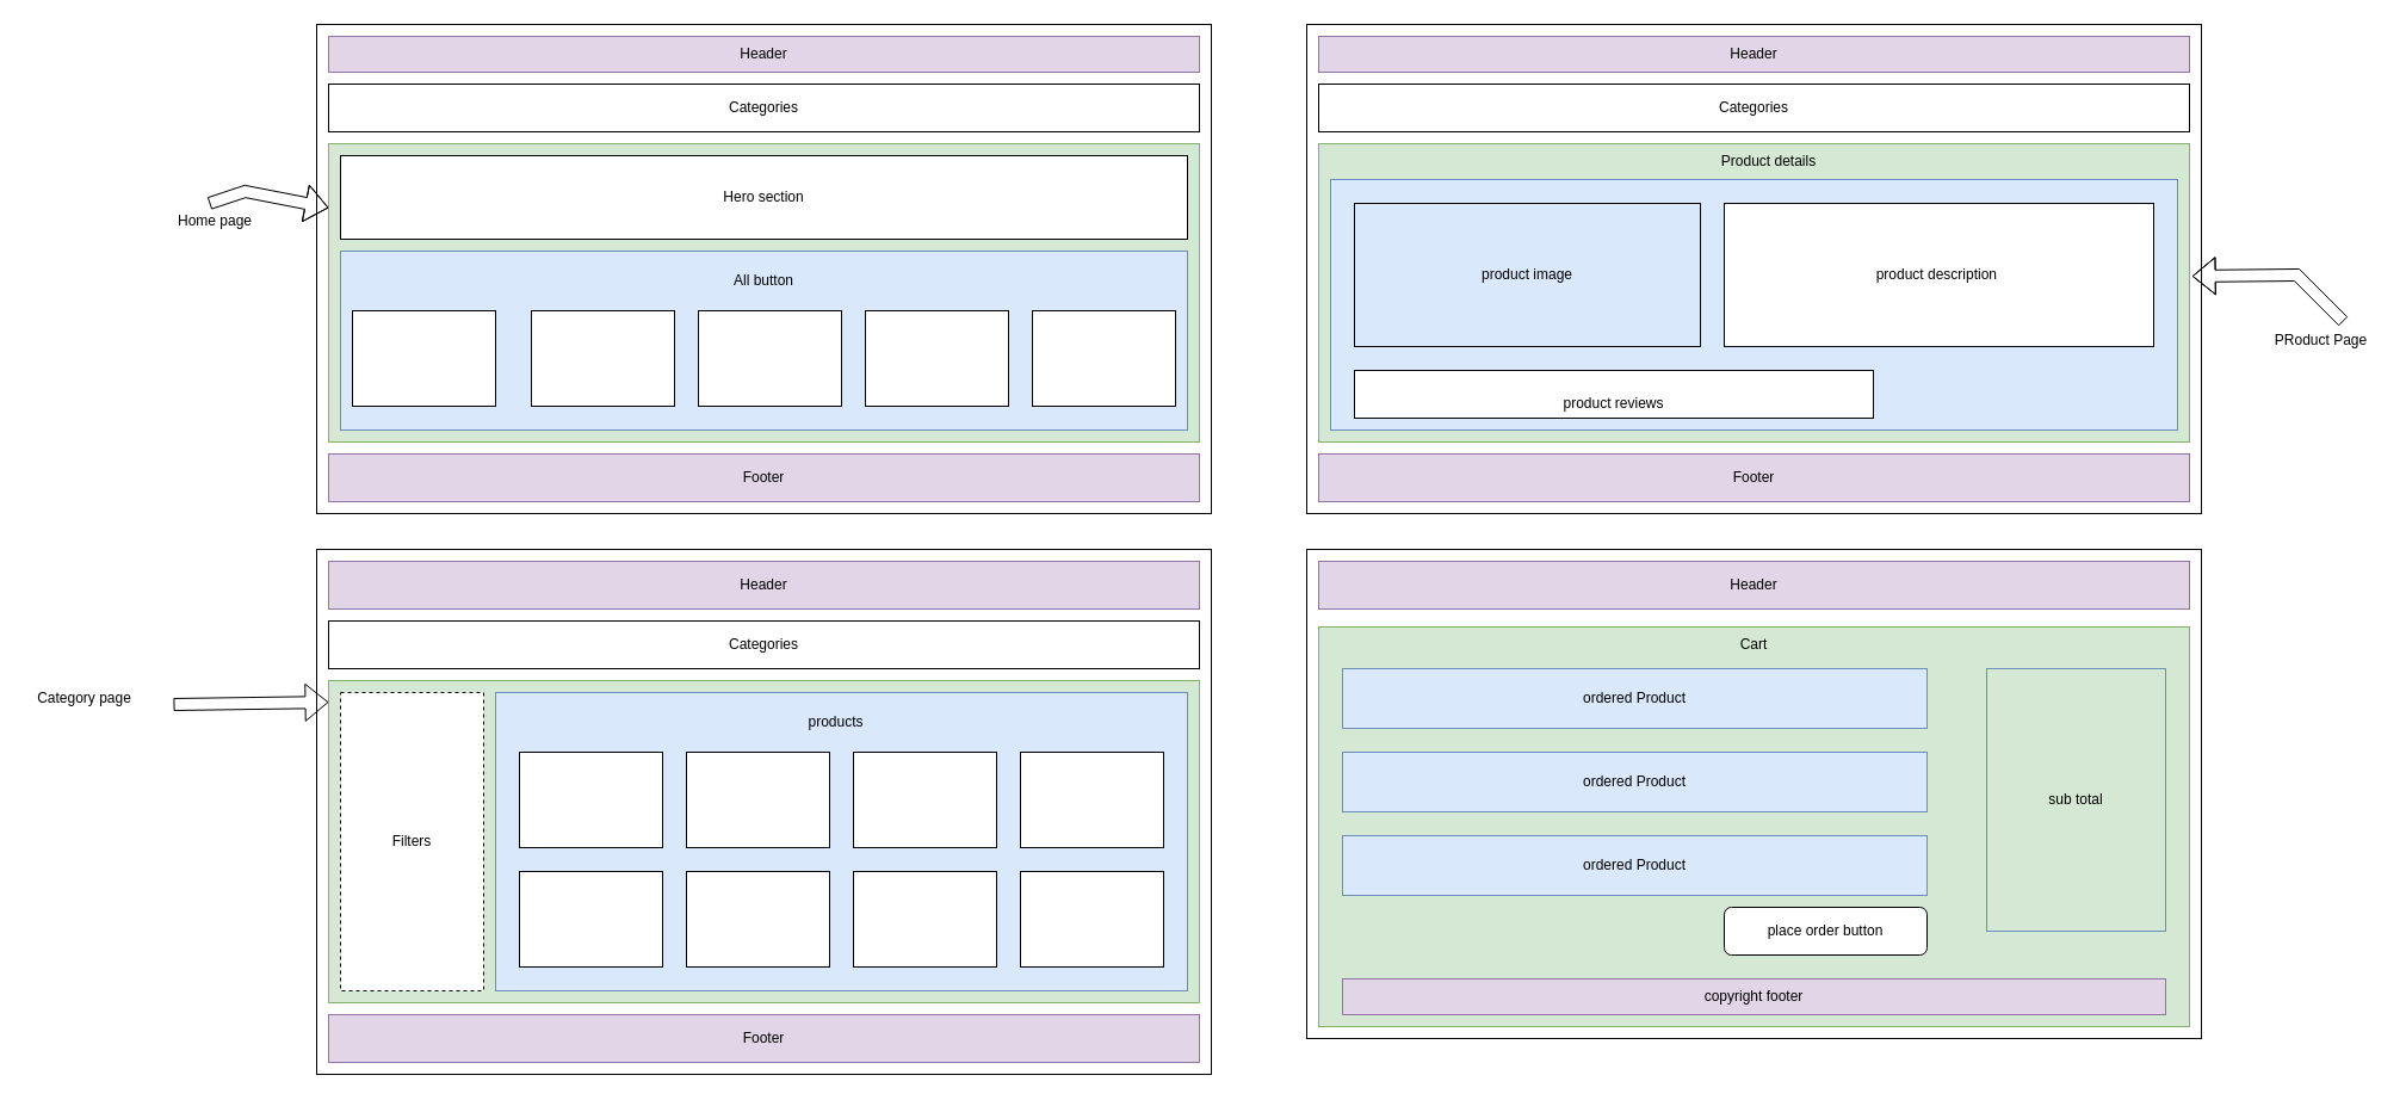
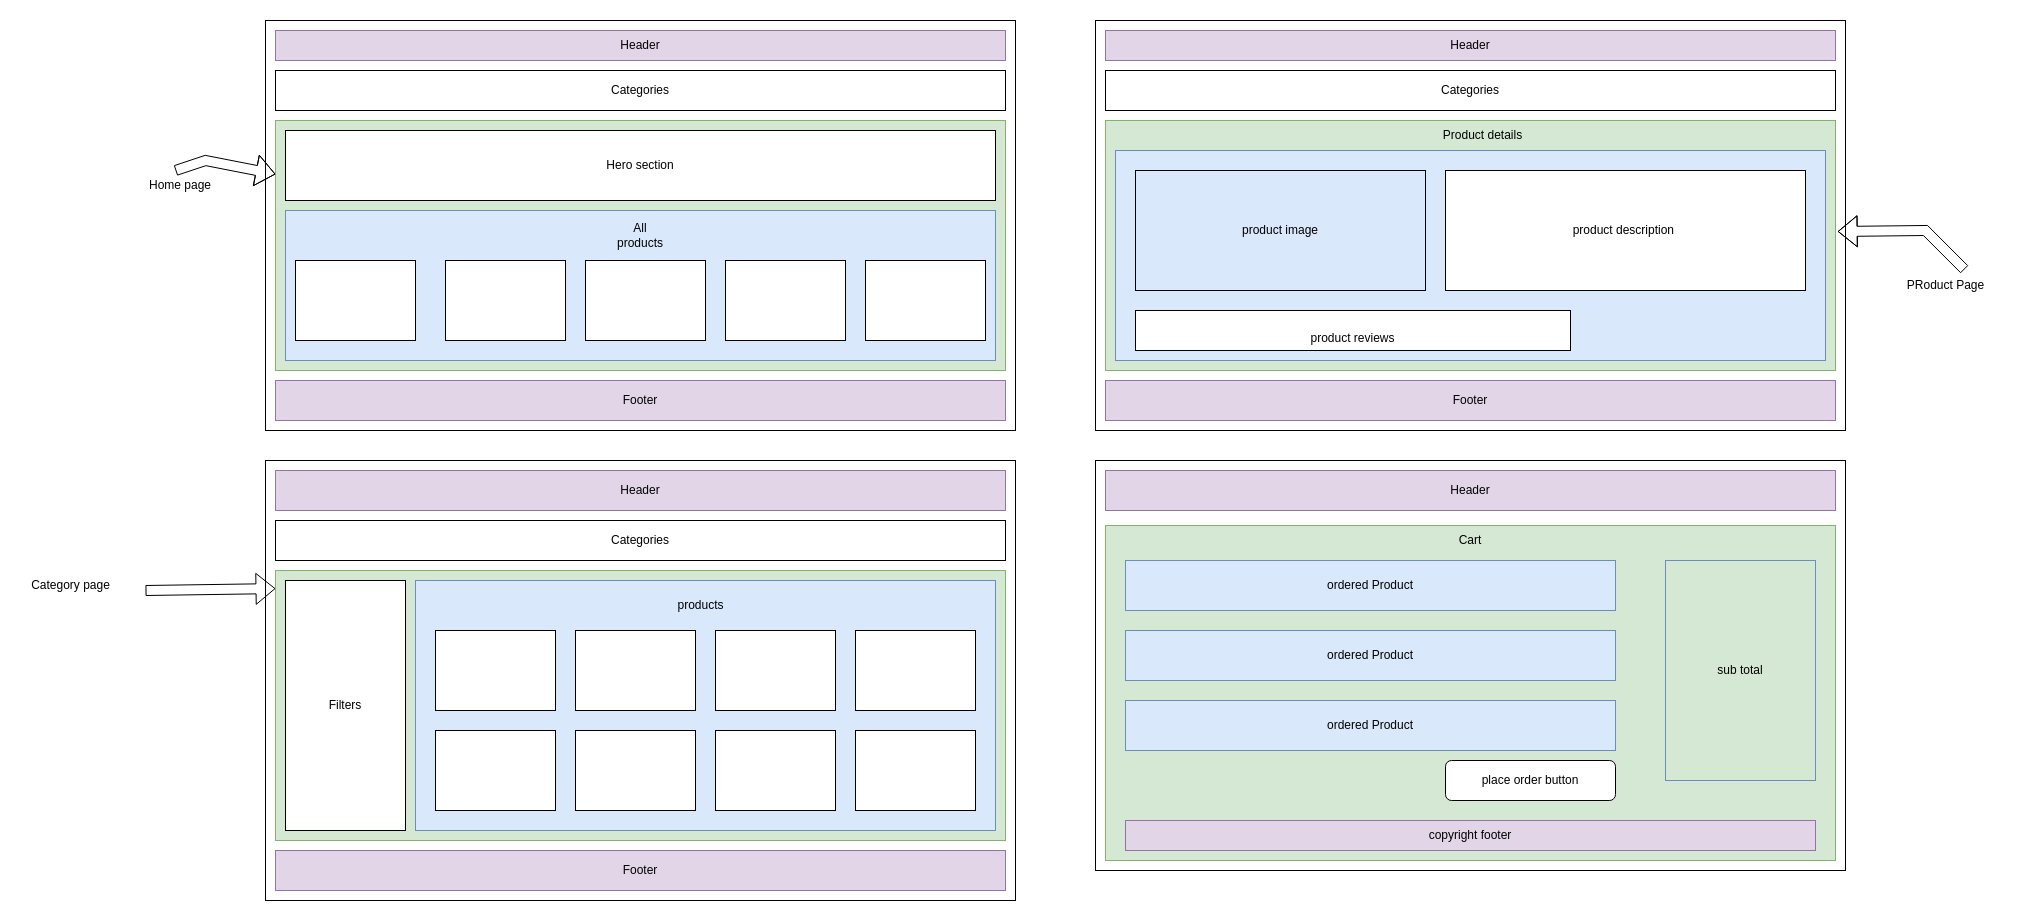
- <mxCell id="14" value="All button" style="text;html=1;align=center;verticalAlign=middle;whiteSpace=wrap;rounded=0;" vertex="1" parent="1"><mxGeometry x="610" y="220" width="60" height="30" as="geometry" /></mxCell>
+ <mxCell id="14" value="All products" style="text;html=1;align=center;verticalAlign=middle;whiteSpace=wrap;rounded=0;" vertex="1" parent="1"><mxGeometry x="610" y="220" width="60" height="30" as="geometry" /></mxCell>
- <mxCell id="22" value="Filters" style="rounded=0;whiteSpace=wrap;html=1;dashed=1;" vertex="1" parent="1"><mxGeometry x="285" y="580" width="120" height="250" as="geometry" /></mxCell>
+ <mxCell id="22" value="Filters" style="rounded=0;whiteSpace=wrap;html=1;" vertex="1" parent="1"><mxGeometry x="285" y="580" width="120" height="250" as="geometry" /></mxCell>
